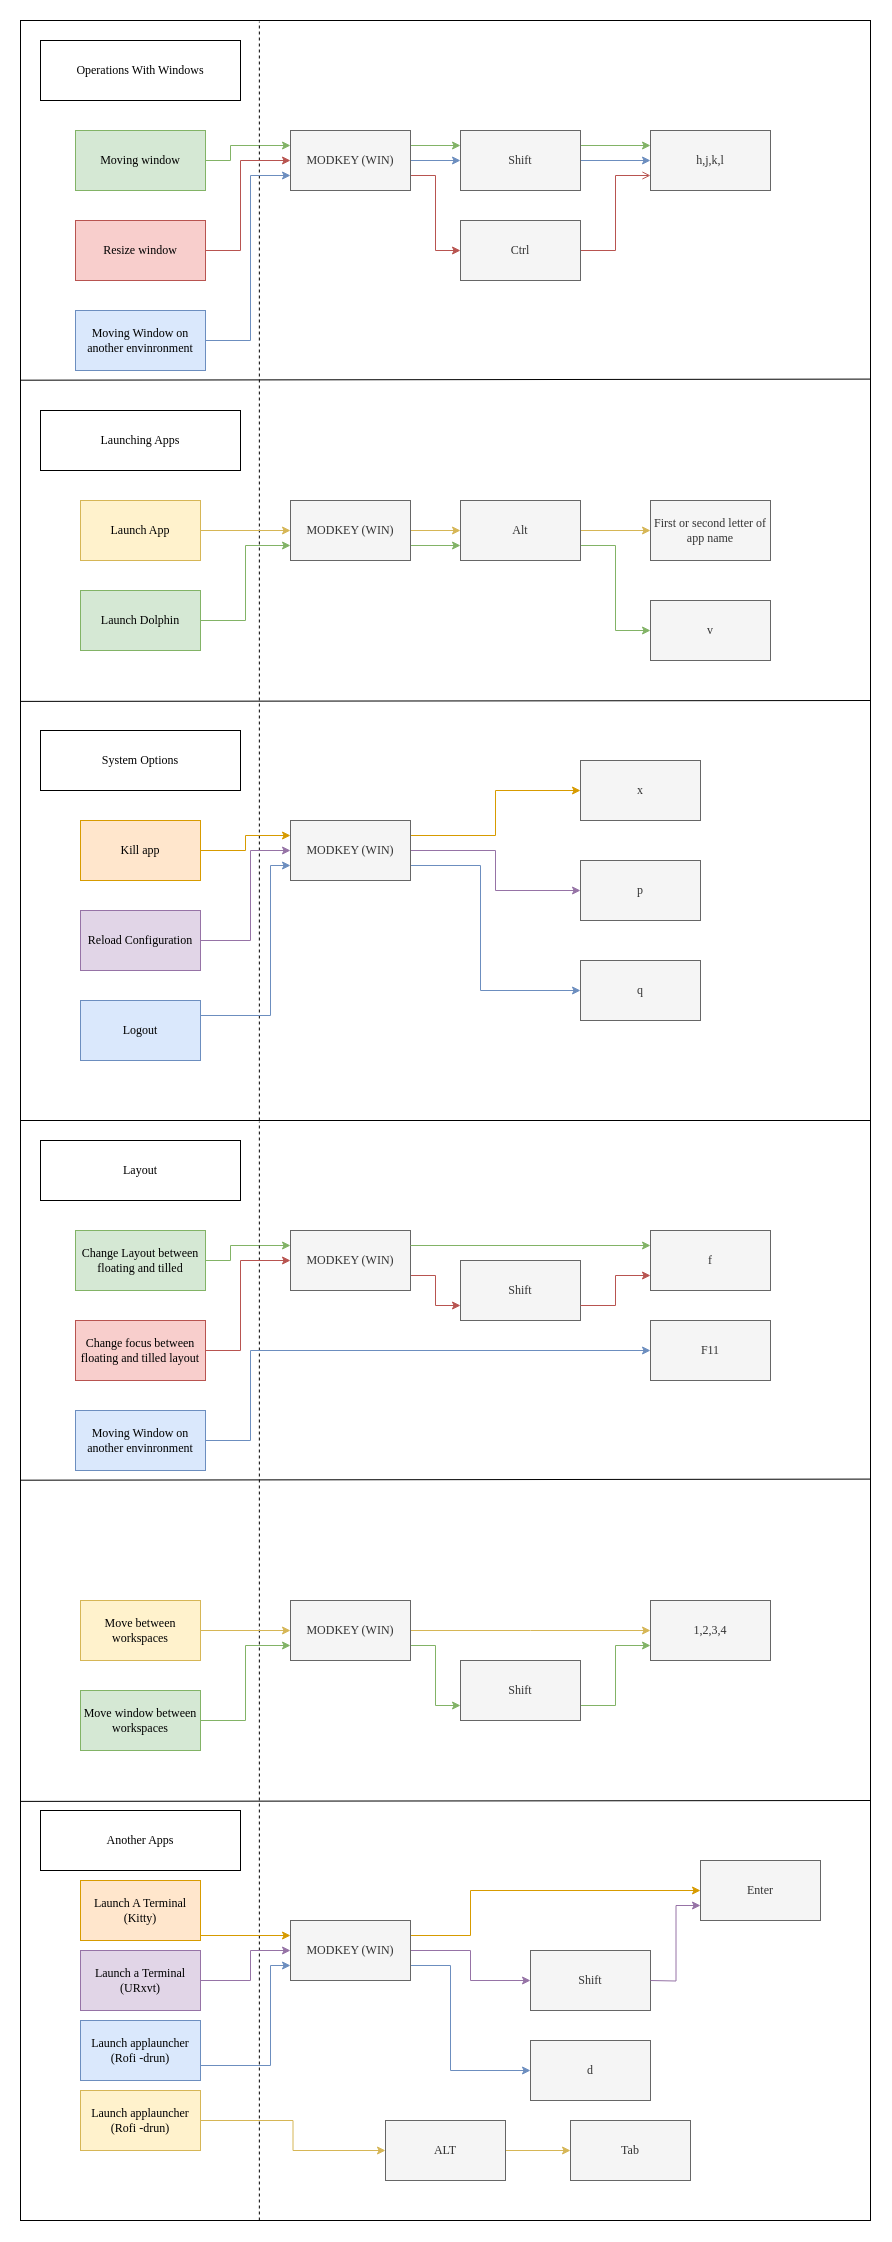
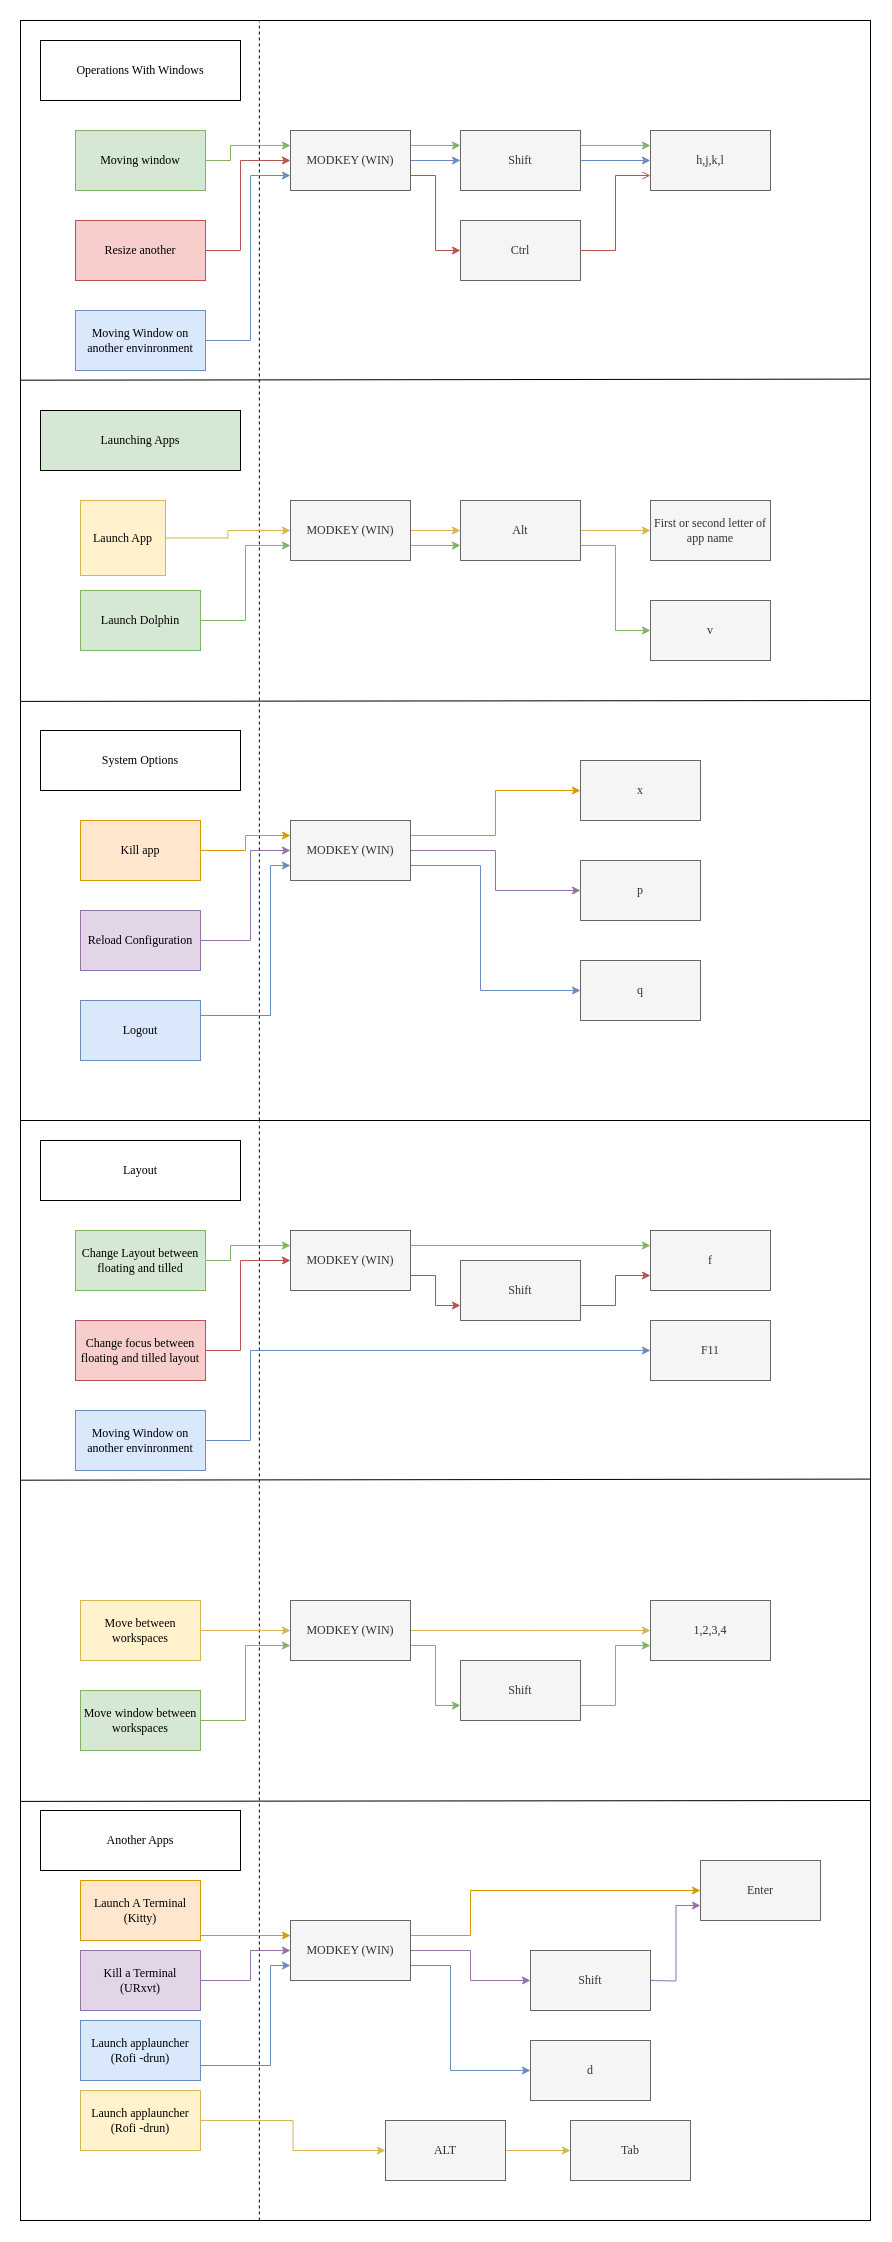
- <mxCell id="16" value="Resize window" style="rounded=0;whiteSpace=wrap;html=1;fillColor=#f8cecc;fontFamily=Lucida Console;strokeColor=#b85450;" parent="1" vertex="1"><mxGeometry x="75" y="220" width="130" height="60" as="geometry" /></mxCell>
+ <mxCell id="16" value="Resize another" style="rounded=0;whiteSpace=wrap;html=1;fillColor=#f8cecc;fontFamily=Lucida Console;strokeColor=#b85450;" parent="1" vertex="1"><mxGeometry x="75" y="220" width="130" height="60" as="geometry" /></mxCell>
- <mxCell id="22" value="Launching Apps" style="rounded=0;whiteSpace=wrap;html=1;fontFamily=Lucida Console;" parent="1" vertex="1"><mxGeometry x="40" y="410" width="200" height="60" as="geometry" /></mxCell>
+ <mxCell id="22" value="Launching Apps" style="rounded=0;whiteSpace=wrap;html=1;fontFamily=Lucida Console;fillColor=#d5e8d4;" parent="1" vertex="1"><mxGeometry x="40" y="410" width="200" height="60" as="geometry" /></mxCell>
- <mxCell id="24" value="Launch App" style="rounded=0;whiteSpace=wrap;html=1;fillColor=#fff2cc;fontFamily=Lucida Console;strokeColor=#d6b656;" parent="1" vertex="1"><mxGeometry x="80" y="500" width="120" height="60" as="geometry" /></mxCell>
+ <mxCell id="24" value="Launch App" style="rounded=0;whiteSpace=wrap;html=1;fillColor=#fff2cc;fontFamily=Lucida Console;strokeColor=#d6b656;" parent="1" vertex="1"><mxGeometry x="80" y="500" width="85" height="75" as="geometry" /></mxCell>
- <mxCell id="86" value="Launch a Terminal&lt;br&gt;(URxvt)" style="rounded=0;whiteSpace=wrap;html=1;fillColor=#e1d5e7;fontFamily=Lucida Console;strokeColor=#9673a6;" vertex="1" parent="1"><mxGeometry x="80" y="1950" width="120" height="60" as="geometry" /></mxCell>
+ <mxCell id="86" value="Kill a Terminal&lt;br&gt;(URxvt)" style="rounded=0;whiteSpace=wrap;html=1;fillColor=#e1d5e7;fontFamily=Lucida Console;strokeColor=#9673a6;" vertex="1" parent="1"><mxGeometry x="80" y="1950" width="120" height="60" as="geometry" /></mxCell>
